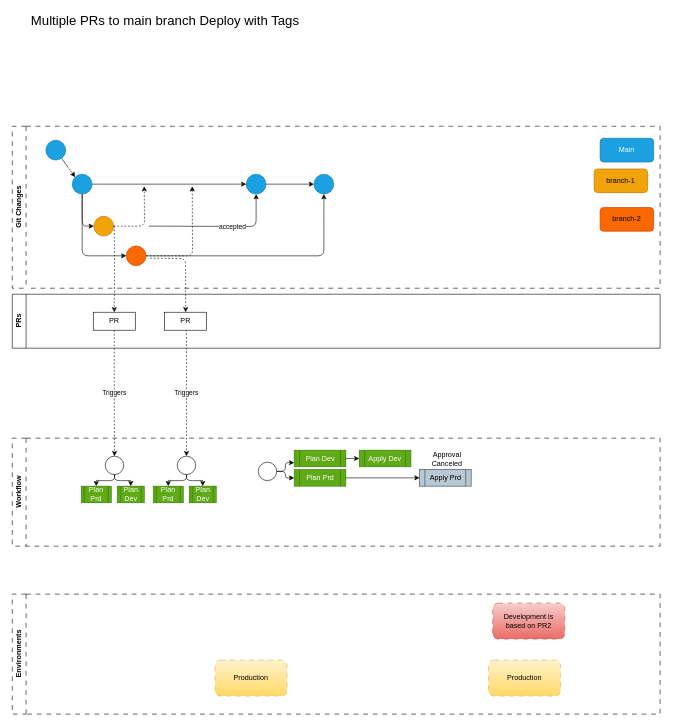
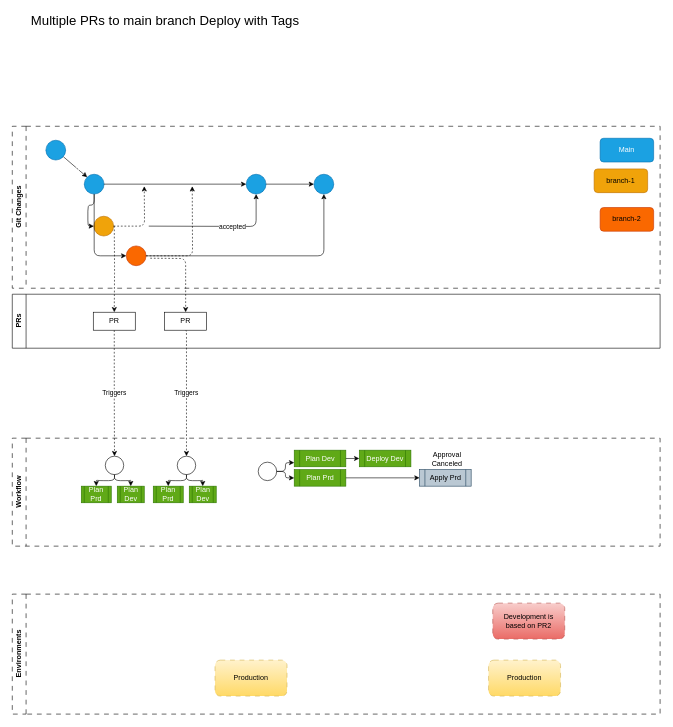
- <mxCell id="38" value="deployment" style="ellipse;whiteSpace=wrap;html=1;aspect=fixed;fillColor=#1ba1e2;fontColor=#ffffff;strokeColor=#006EAF;align=center;verticalAlign=bottom;labelPosition=center;verticalLabelPosition=top;" vertex="1" parent="25"><mxGeometry x="100" y="79.998" width="32.979" height="32.979" as="geometry" /></mxCell>
+ <mxCell id="38" value="deployment" style="ellipse;whiteSpace=wrap;html=1;aspect=fixed;fillColor=#1ba1e2;fontColor=#ffffff;strokeColor=#006EAF;align=center;verticalAlign=bottom;labelPosition=center;verticalLabelPosition=top;" vertex="1" parent="25"><mxGeometry x="120" y="79.998" width="32.979" height="32.979" as="geometry" /></mxCell>
- <mxCell id="9" value="Apply Dev" style="shape=process;whiteSpace=wrap;html=1;backgroundOutline=1;fillColor=#60a917;fontColor=#ffffff;strokeColor=#2D7600;" vertex="1" parent="3"><mxGeometry x="578.478" y="20" width="86.087" height="27.692" as="geometry" /></mxCell>
+ <mxCell id="9" value="Deploy Dev" style="shape=process;whiteSpace=wrap;html=1;backgroundOutline=1;fillColor=#60a917;fontColor=#ffffff;strokeColor=#2D7600;" vertex="1" parent="3"><mxGeometry x="578.478" y="20" width="86.087" height="27.692" as="geometry" /></mxCell>
